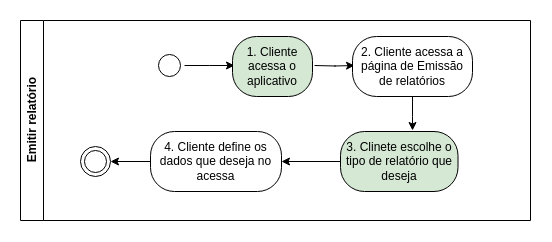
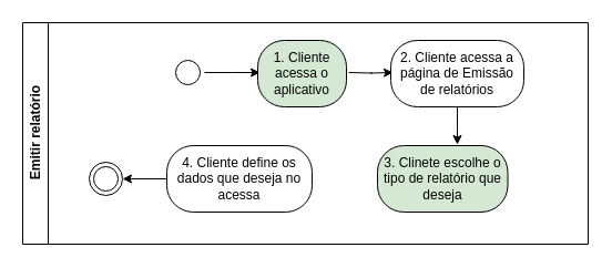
- <mxCell id="9" style="edgeStyle=orthogonalEdgeStyle;rounded=0;orthogonalLoop=1;jettySize=auto;html=1;entryX=1;entryY=0.5;entryDx=0;entryDy=0;" edge="1" parent="2" source="10" target="12"><mxGeometry relative="1" as="geometry" /></mxCell>
